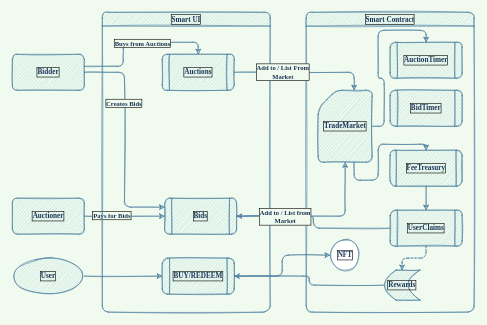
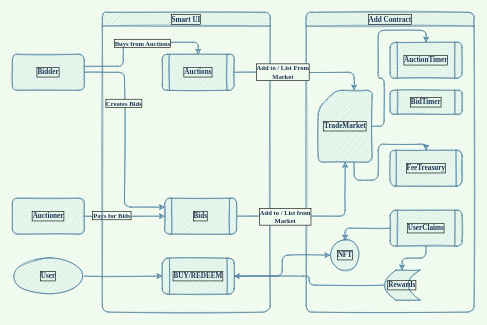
- <mxCell id="15" value="Smart Contract" style="swimlane;fillColor=#A8DADC;strokeColor=#457B9D;fontColor=#1D3557;labelBorderColor=default;whiteSpace=wrap;html=1;align=center;verticalAlign=middle;horizontal=1;fontStyle=1;fontFamily=Tahoma;rounded=1;sketch=1;" vertex="1" parent="2"><mxGeometry x="490" width="280" height="500" as="geometry" /></mxCell>
+ <mxCell id="15" value="Add Contract" style="swimlane;fillColor=#A8DADC;strokeColor=#457B9D;fontColor=#1D3557;labelBorderColor=default;whiteSpace=wrap;html=1;align=center;verticalAlign=middle;horizontal=1;fontStyle=1;fontFamily=Tahoma;rounded=1;sketch=1;" vertex="1" parent="2"><mxGeometry x="490" width="280" height="500" as="geometry" /></mxCell>
- <mxCell id="20" value="BidTimer" style="shape=process;whiteSpace=wrap;html=1;backgroundOutline=1;rounded=1;sketch=1;fontColor=#1D3557;strokeColor=#457B9D;fillColor=#A8DADC;labelBorderColor=default;align=center;verticalAlign=middle;horizontal=1;fontStyle=1;fontFamily=Tahoma;" vertex="1" parent="15"><mxGeometry x="140" y="130" width="120" height="60" as="geometry" /></mxCell>
+ <mxCell id="20" value="BidTimer" style="shape=process;whiteSpace=wrap;html=1;backgroundOutline=1;rounded=1;sketch=1;fontColor=#1D3557;strokeColor=#457B9D;fillColor=#A8DADC;labelBorderColor=default;align=center;verticalAlign=middle;horizontal=1;fontStyle=1;fontFamily=Tahoma;" vertex="1" parent="15"><mxGeometry x="140" y="130" width="120" height="40" as="geometry" /></mxCell>
- <mxCell id="21" style="edgeStyle=orthogonalEdgeStyle;rounded=1;sketch=1;orthogonalLoop=1;jettySize=auto;html=1;entryX=0.5;entryY=0;entryDx=0;entryDy=0;labelBorderColor=default;fontFamily=Tahoma;fontColor=#1D3557;strokeColor=#457B9D;fillColor=#A8DADC;labelBackgroundColor=#F1FAEE;" edge="1" parent="15" source="22" target="27"><mxGeometry relative="1" as="geometry" /></mxCell>
- <mxCell id="25" style="edgeStyle=orthogonalEdgeStyle;rounded=1;sketch=1;orthogonalLoop=1;jettySize=auto;html=1;labelBorderColor=default;fontFamily=Tahoma;fontColor=#1D3557;strokeColor=#457B9D;fillColor=#A8DADC;labelBackgroundColor=#F1FAEE;" edge="1" parent="15" source="27" target="8"><mxGeometry relative="1" as="geometry" /></mxCell>
+ <mxCell id="25" style="edgeStyle=orthogonalEdgeStyle;rounded=1;sketch=1;orthogonalLoop=1;jettySize=auto;html=1;entryX=0.5;entryY=0;entryDx=0;entryDy=0;labelBorderColor=default;fontFamily=Tahoma;fontColor=#1D3557;strokeColor=#457B9D;fillColor=#A8DADC;labelBackgroundColor=#F1FAEE;" edge="1" parent="15" source="27" target="23"><mxGeometry relative="1" as="geometry" /></mxCell>
- <mxCell id="23" value="NFT" style="ellipse;whiteSpace=wrap;html=1;aspect=fixed;rounded=1;sketch=1;fontColor=#1D3557;strokeColor=#457B9D;fillColor=#ffffff;labelBorderColor=default;align=center;verticalAlign=middle;horizontal=1;fontStyle=1;fontFamily=Tahoma;" vertex="1" parent="15"><mxGeometry x="40" y="380" width="50" height="50" as="geometry" /></mxCell>
+ <mxCell id="23" value="NFT" style="ellipse;whiteSpace=wrap;html=1;aspect=fixed;rounded=1;sketch=1;fontColor=#1D3557;strokeColor=#457B9D;fillColor=#A8DADC;labelBorderColor=default;align=center;verticalAlign=middle;horizontal=1;fontStyle=1;fontFamily=Tahoma;" vertex="1" parent="15"><mxGeometry x="40" y="380" width="50" height="50" as="geometry" /></mxCell>
- <mxCell id="26" style="edgeStyle=orthogonalEdgeStyle;rounded=1;sketch=1;orthogonalLoop=1;jettySize=auto;html=1;entryX=0.5;entryY=0;entryDx=0;entryDy=0;labelBorderColor=default;fontFamily=Tahoma;fontColor=#1D3557;strokeColor=#457B9D;fillColor=#A8DADC;labelBackgroundColor=#F1FAEE;dashed=1;" edge="1" parent="15" source="27" target="24"><mxGeometry relative="1" as="geometry" /></mxCell>
+ <mxCell id="26" style="edgeStyle=orthogonalEdgeStyle;rounded=1;sketch=1;orthogonalLoop=1;jettySize=auto;html=1;entryX=0.5;entryY=0;entryDx=0;entryDy=0;labelBorderColor=default;fontFamily=Tahoma;fontColor=#1D3557;strokeColor=#457B9D;fillColor=#A8DADC;labelBackgroundColor=#F1FAEE;" edge="1" parent="15" source="27" target="24"><mxGeometry relative="1" as="geometry" /></mxCell>
